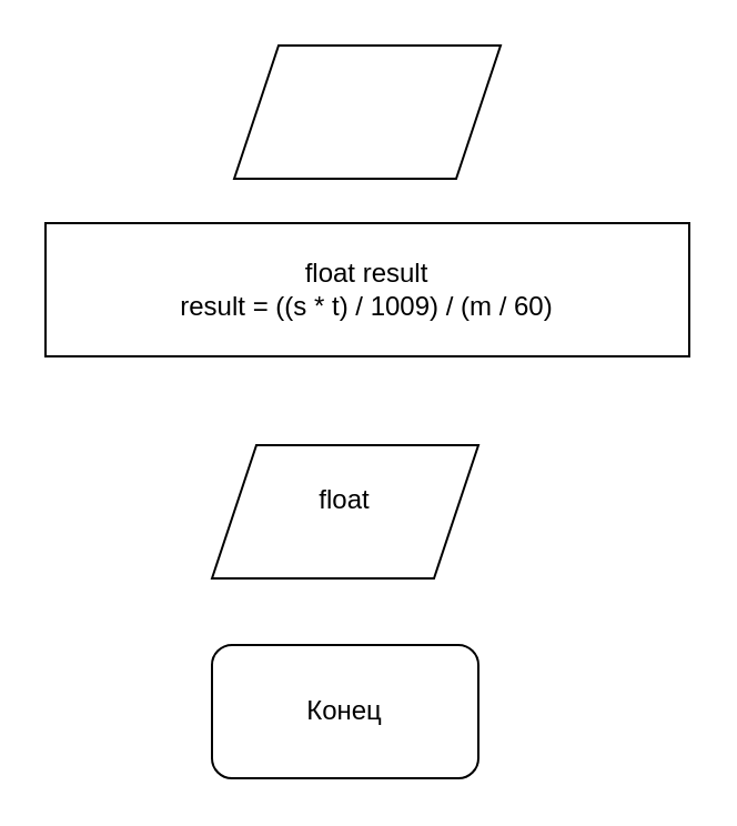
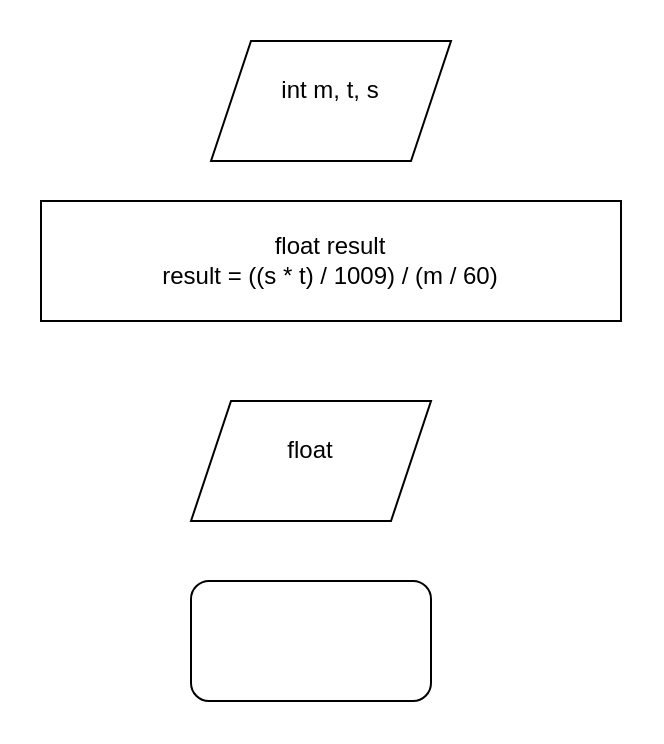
+ <mxCell id="3" value="int m, t, s" style="text;html=1;align=center;verticalAlign=middle;whiteSpace=wrap;rounded=0;" vertex="1" parent="1"><mxGeometry x="135" y="30" width="60" height="30" as="geometry" /></mxCell>
- <mxCell id="9" value="Конец" style="text;html=1;align=center;verticalAlign=middle;whiteSpace=wrap;rounded=0;" vertex="1" parent="1"><mxGeometry x="125" y="305" width="60" height="30" as="geometry" /></mxCell>
